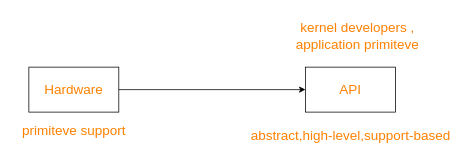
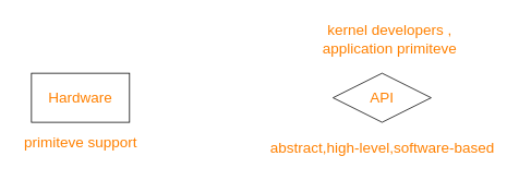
- <mxCell id="2" style="edgeStyle=none;html=1;exitX=1;exitY=0.5;exitDx=0;exitDy=0;entryX=0;entryY=0.5;entryDx=0;entryDy=0;fontSize=18;fontColor=#FF8000;" edge="1" parent="1" source="3" target="4"><mxGeometry relative="1" as="geometry" /></mxCell>
- <mxCell id="4" value="&lt;font color=&quot;#ff8000&quot; style=&quot;font-size: 18px;&quot;&gt;API&lt;/font&gt;" style="rounded=0;whiteSpace=wrap;html=1;fillColor=none;" vertex="1" parent="1"><mxGeometry x="407" y="89" width="120" height="60" as="geometry" /></mxCell>
+ <mxCell id="4" value="&lt;font color=&quot;#ff8000&quot; style=&quot;font-size: 18px;&quot;&gt;API&lt;/font&gt;" style="rhombus;whiteSpace=wrap;html=1;fillColor=none;" vertex="1" parent="1"><mxGeometry x="407" y="89" width="120" height="60" as="geometry" /></mxCell>
- <mxCell id="6" value="abstract,high-level,support-based" style="text;html=1;align=center;verticalAlign=middle;resizable=0;points=[];autosize=1;strokeColor=none;fillColor=none;fontSize=18;fontColor=#FF8000;" vertex="1" parent="1"><mxGeometry x="321" y="164" width="292" height="34" as="geometry" /></mxCell>
+ <mxCell id="6" value="abstract,high-level,software-based" style="text;html=1;align=center;verticalAlign=middle;resizable=0;points=[];autosize=1;strokeColor=none;fillColor=none;fontSize=18;fontColor=#FF8000;" vertex="1" parent="1"><mxGeometry x="321" y="164" width="292" height="34" as="geometry" /></mxCell>
